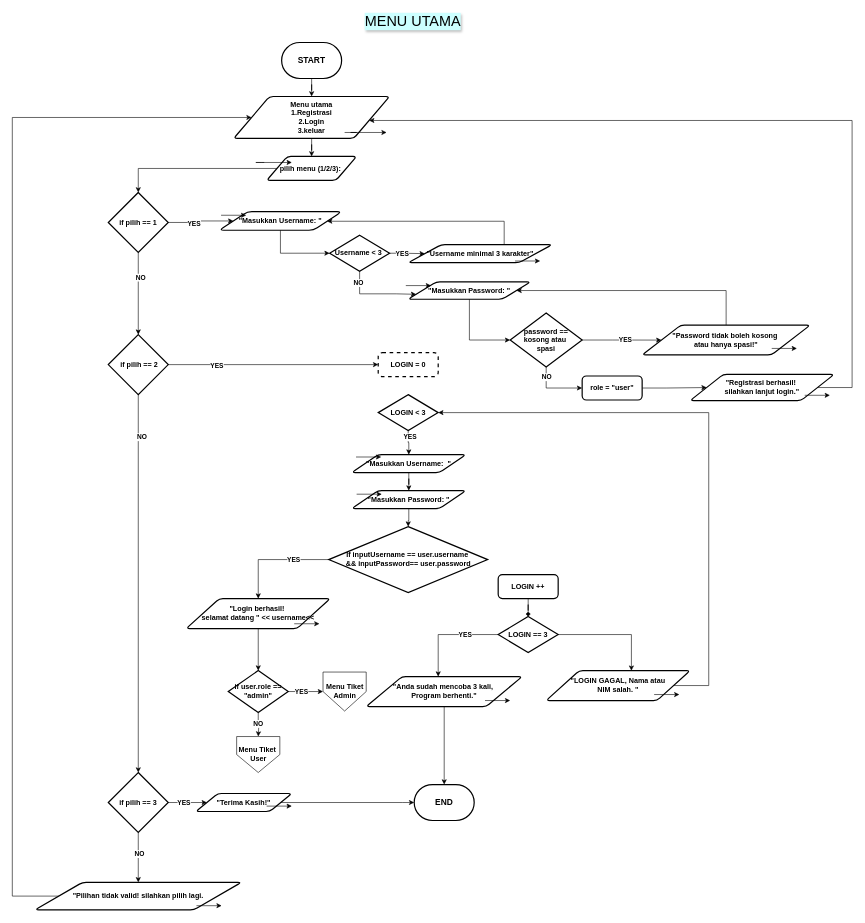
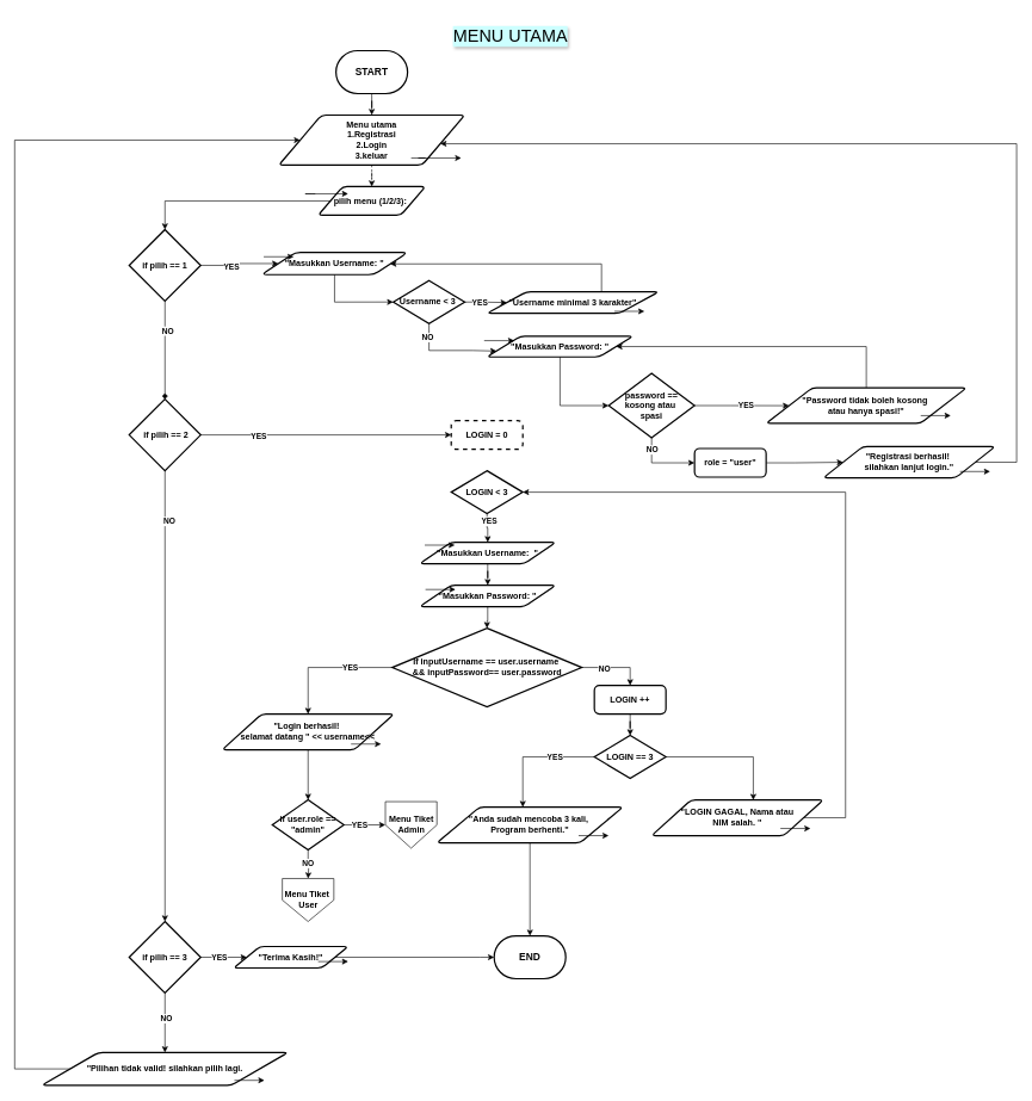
- <mxCell id="35" value="&lt;font style=&quot;font-size: 24px;&quot;&gt;MENU UTAMA&lt;/font&gt;" style="text;html=1;align=center;verticalAlign=middle;whiteSpace=wrap;rounded=0;textShadow=1;labelBackgroundColor=#CCFFFF;" parent="1" vertex="1"><mxGeometry x="563" y="20" width="250" height="30" as="geometry" /></mxCell>
+ <mxCell id="35" value="&lt;font style=&quot;font-size: 24px;&quot;&gt;MENU UTAMA&lt;/font&gt;" style="text;html=1;align=center;verticalAlign=middle;whiteSpace=wrap;rounded=0;textShadow=1;labelBackgroundColor=#CCFFFF;" parent="1" vertex="1"><mxGeometry x="588" y="35" width="250" height="30" as="geometry" /></mxCell>
- <mxCell id="36" value="" style="edgeStyle=orthogonalEdgeStyle;rounded=0;orthogonalLoop=1;jettySize=auto;html=1;" parent="1" source="37" target="63" edge="1"><mxGeometry relative="1" as="geometry" /></mxCell>
+ <mxCell id="36" value="" style="edgeStyle=orthogonalEdgeStyle;rounded=0;orthogonalLoop=1;jettySize=auto;html=1;dashed=1;" parent="1" source="37" target="63" edge="1"><mxGeometry relative="1" as="geometry" /></mxCell>
- <mxCell id="40" value="" style="edgeStyle=orthogonalEdgeStyle;rounded=0;orthogonalLoop=1;jettySize=auto;html=1;" parent="1" source="42" target="47" edge="1"><mxGeometry relative="1" as="geometry" /></mxCell>
+ <mxCell id="40" value="" style="edgeStyle=orthogonalEdgeStyle;rounded=0;orthogonalLoop=1;jettySize=auto;html=1;endArrow=diamond;" parent="1" source="42" target="47" edge="1"><mxGeometry relative="1" as="geometry" /></mxCell>
+ <mxCell id="14" style="edgeStyle=orthogonalEdgeStyle;rounded=0;orthogonalLoop=1;jettySize=auto;html=1;entryX=0.5;entryY=0;entryDx=0;entryDy=0;" parent="1" source="16" target="21" edge="1"><mxGeometry relative="1" as="geometry" /></mxCell>
+ <mxCell id="15" value="&lt;b&gt;NO&lt;/b&gt;" style="edgeLabel;html=1;align=center;verticalAlign=middle;resizable=0;points=[];" parent="14" vertex="1" connectable="0"><mxGeometry x="-0.321" y="-1" relative="1" as="geometry"><mxPoint as="offset" /></mxGeometry></mxCell>
- <mxCell id="20" value="" style="edgeStyle=orthogonalEdgeStyle;rounded=0;orthogonalLoop=1;jettySize=auto;html=1;endArrow=diamond;" parent="1" source="21" target="24" edge="1"><mxGeometry relative="1" as="geometry" /></mxCell>
+ <mxCell id="20" value="" style="edgeStyle=orthogonalEdgeStyle;rounded=0;orthogonalLoop=1;jettySize=auto;html=1;" parent="1" source="21" target="24" edge="1"><mxGeometry relative="1" as="geometry" /></mxCell>
